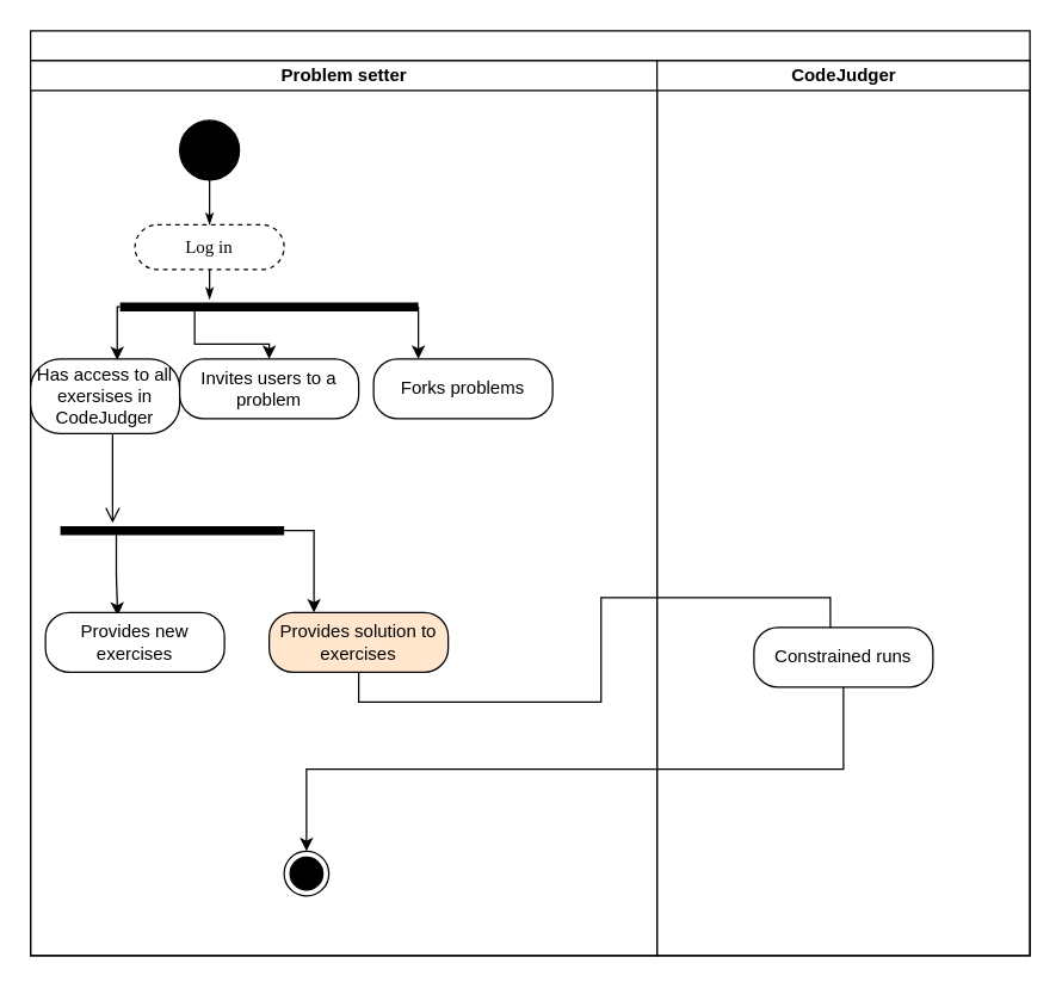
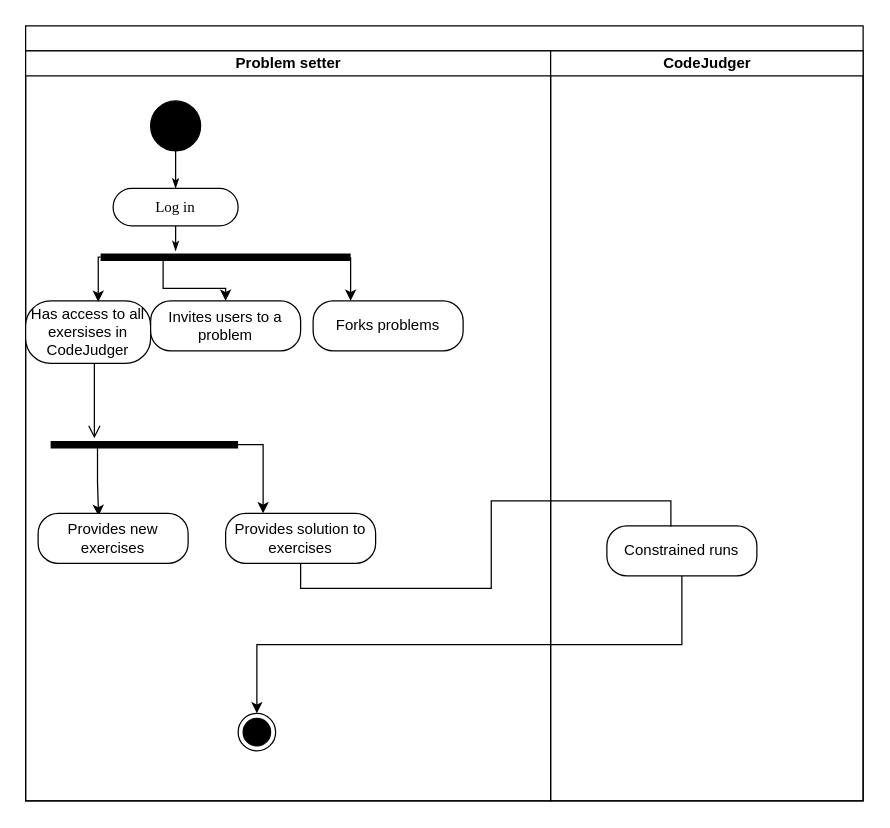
- <mxCell id="5" value="Log in" style="rounded=1;whiteSpace=wrap;html=1;shadow=0;comic=0;labelBackgroundColor=none;strokeWidth=1;fontFamily=Verdana;fontSize=12;align=center;arcSize=50;dashed=1;" parent="3" vertex="1"><mxGeometry x="70" y="110" width="100" height="30" as="geometry" /></mxCell>
+ <mxCell id="5" value="Log in" style="rounded=1;whiteSpace=wrap;html=1;shadow=0;comic=0;labelBackgroundColor=none;strokeWidth=1;fontFamily=Verdana;fontSize=12;align=center;arcSize=50;" parent="3" vertex="1"><mxGeometry x="70" y="110" width="100" height="30" as="geometry" /></mxCell>
- <mxCell id="19" value="Provides solution to exercises" style="rounded=1;whiteSpace=wrap;html=1;arcSize=40;fontColor=#000000;fillColor=#ffe6cc;strokeColor=#000000;" parent="3" vertex="1"><mxGeometry x="160" y="370" width="120" height="40" as="geometry" /></mxCell>
+ <mxCell id="19" value="Provides solution to exercises" style="rounded=1;whiteSpace=wrap;html=1;arcSize=40;fontColor=#000000;fillColor=#FFFFFF;strokeColor=#000000;" parent="3" vertex="1"><mxGeometry x="160" y="370" width="120" height="40" as="geometry" /></mxCell>
- <mxCell id="22" value="Constrained runs" style="rounded=1;whiteSpace=wrap;html=1;arcSize=40;fontColor=#000000;fillColor=#FFFFFF;strokeColor=#000000;" parent="21" vertex="1"><mxGeometry x="65" y="380" width="120" height="40" as="geometry" /></mxCell>
+ <mxCell id="22" value="Constrained runs" style="rounded=1;whiteSpace=wrap;html=1;arcSize=40;fontColor=#000000;fillColor=#FFFFFF;strokeColor=#000000;" parent="21" vertex="1"><mxGeometry x="45" y="380" width="120" height="40" as="geometry" /></mxCell>
